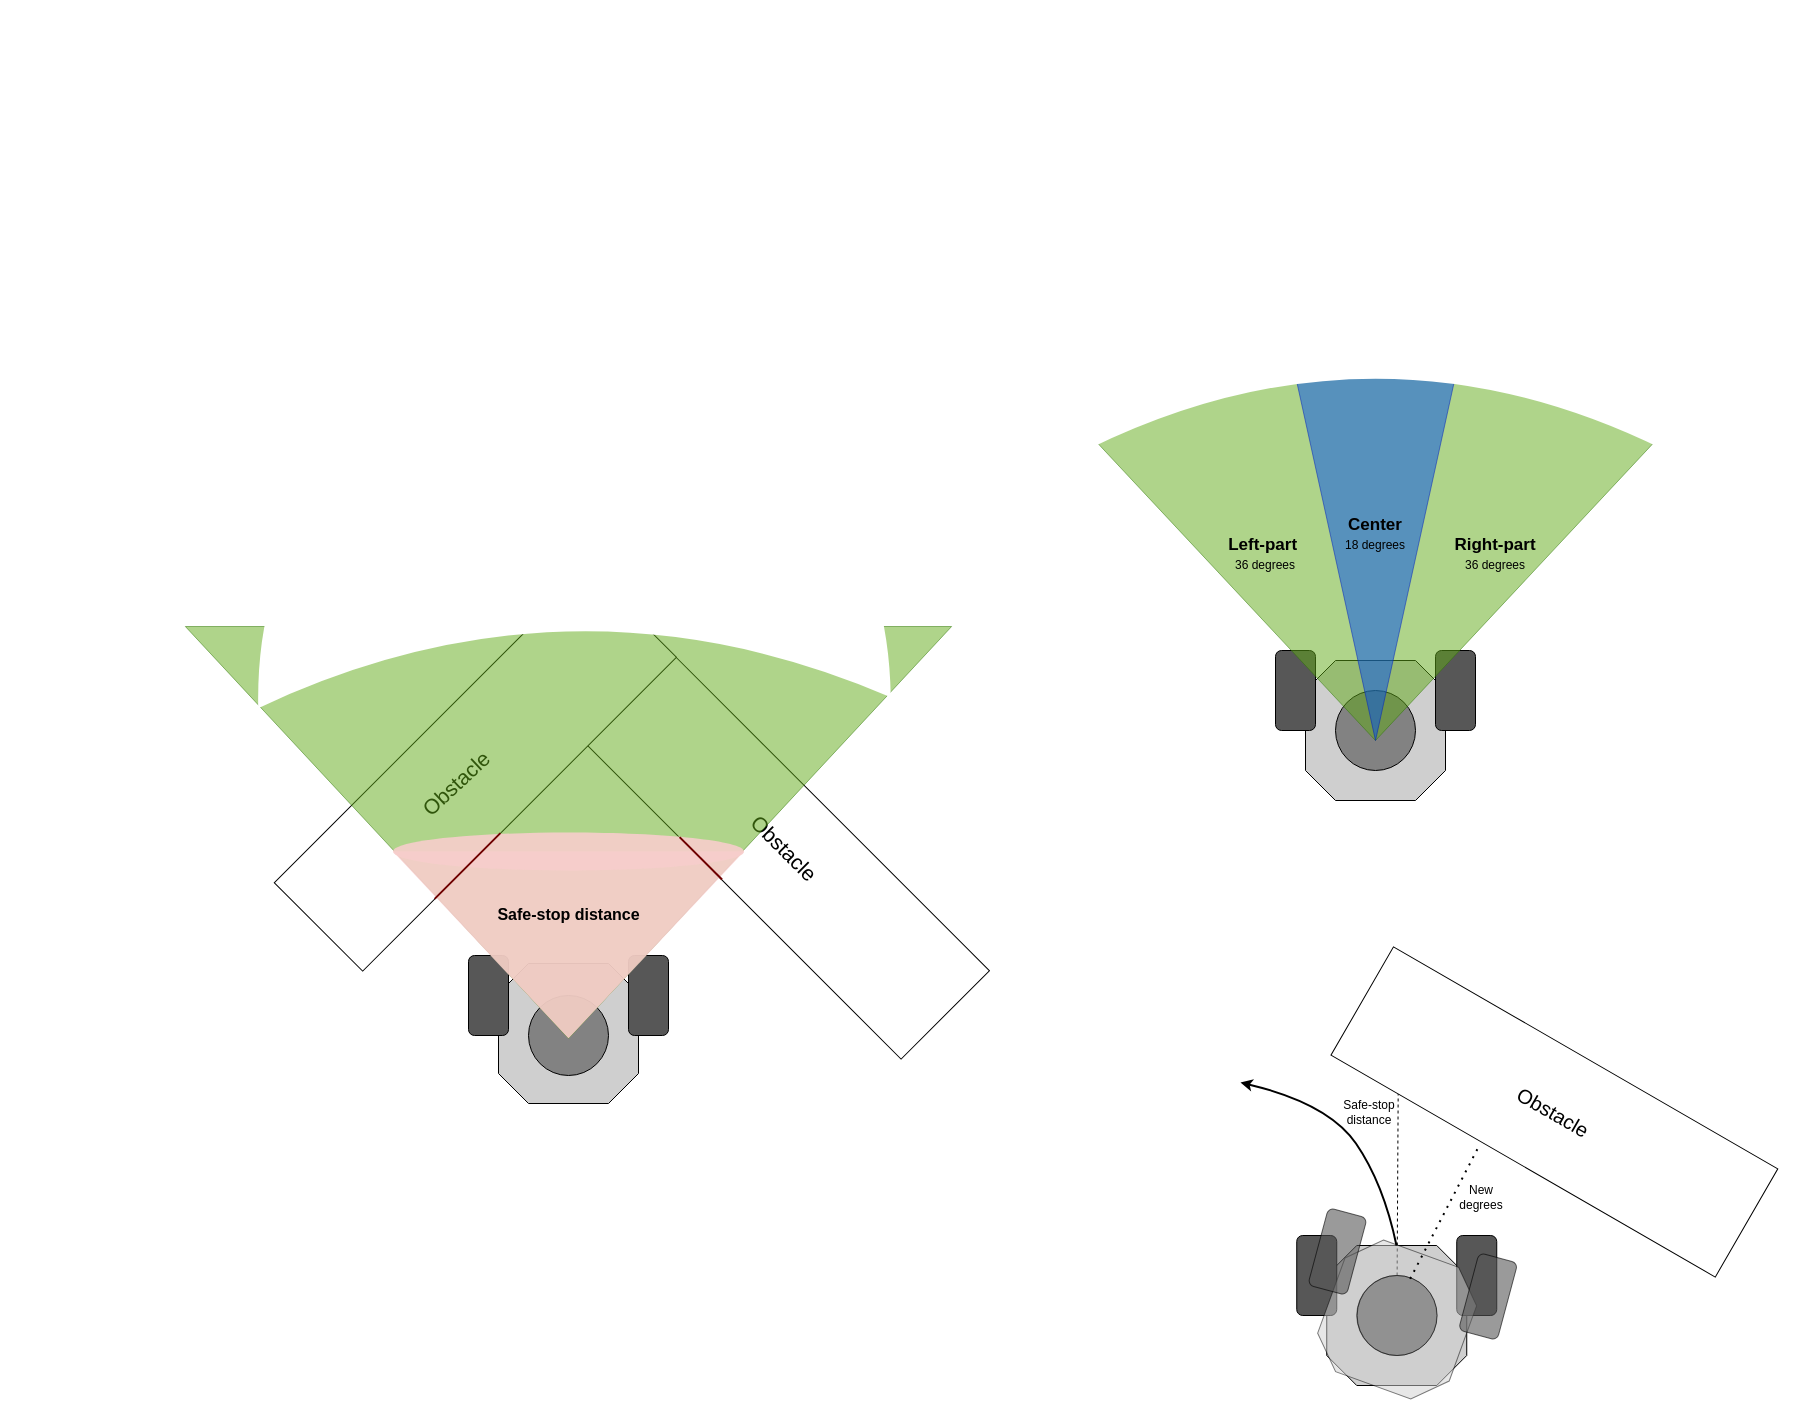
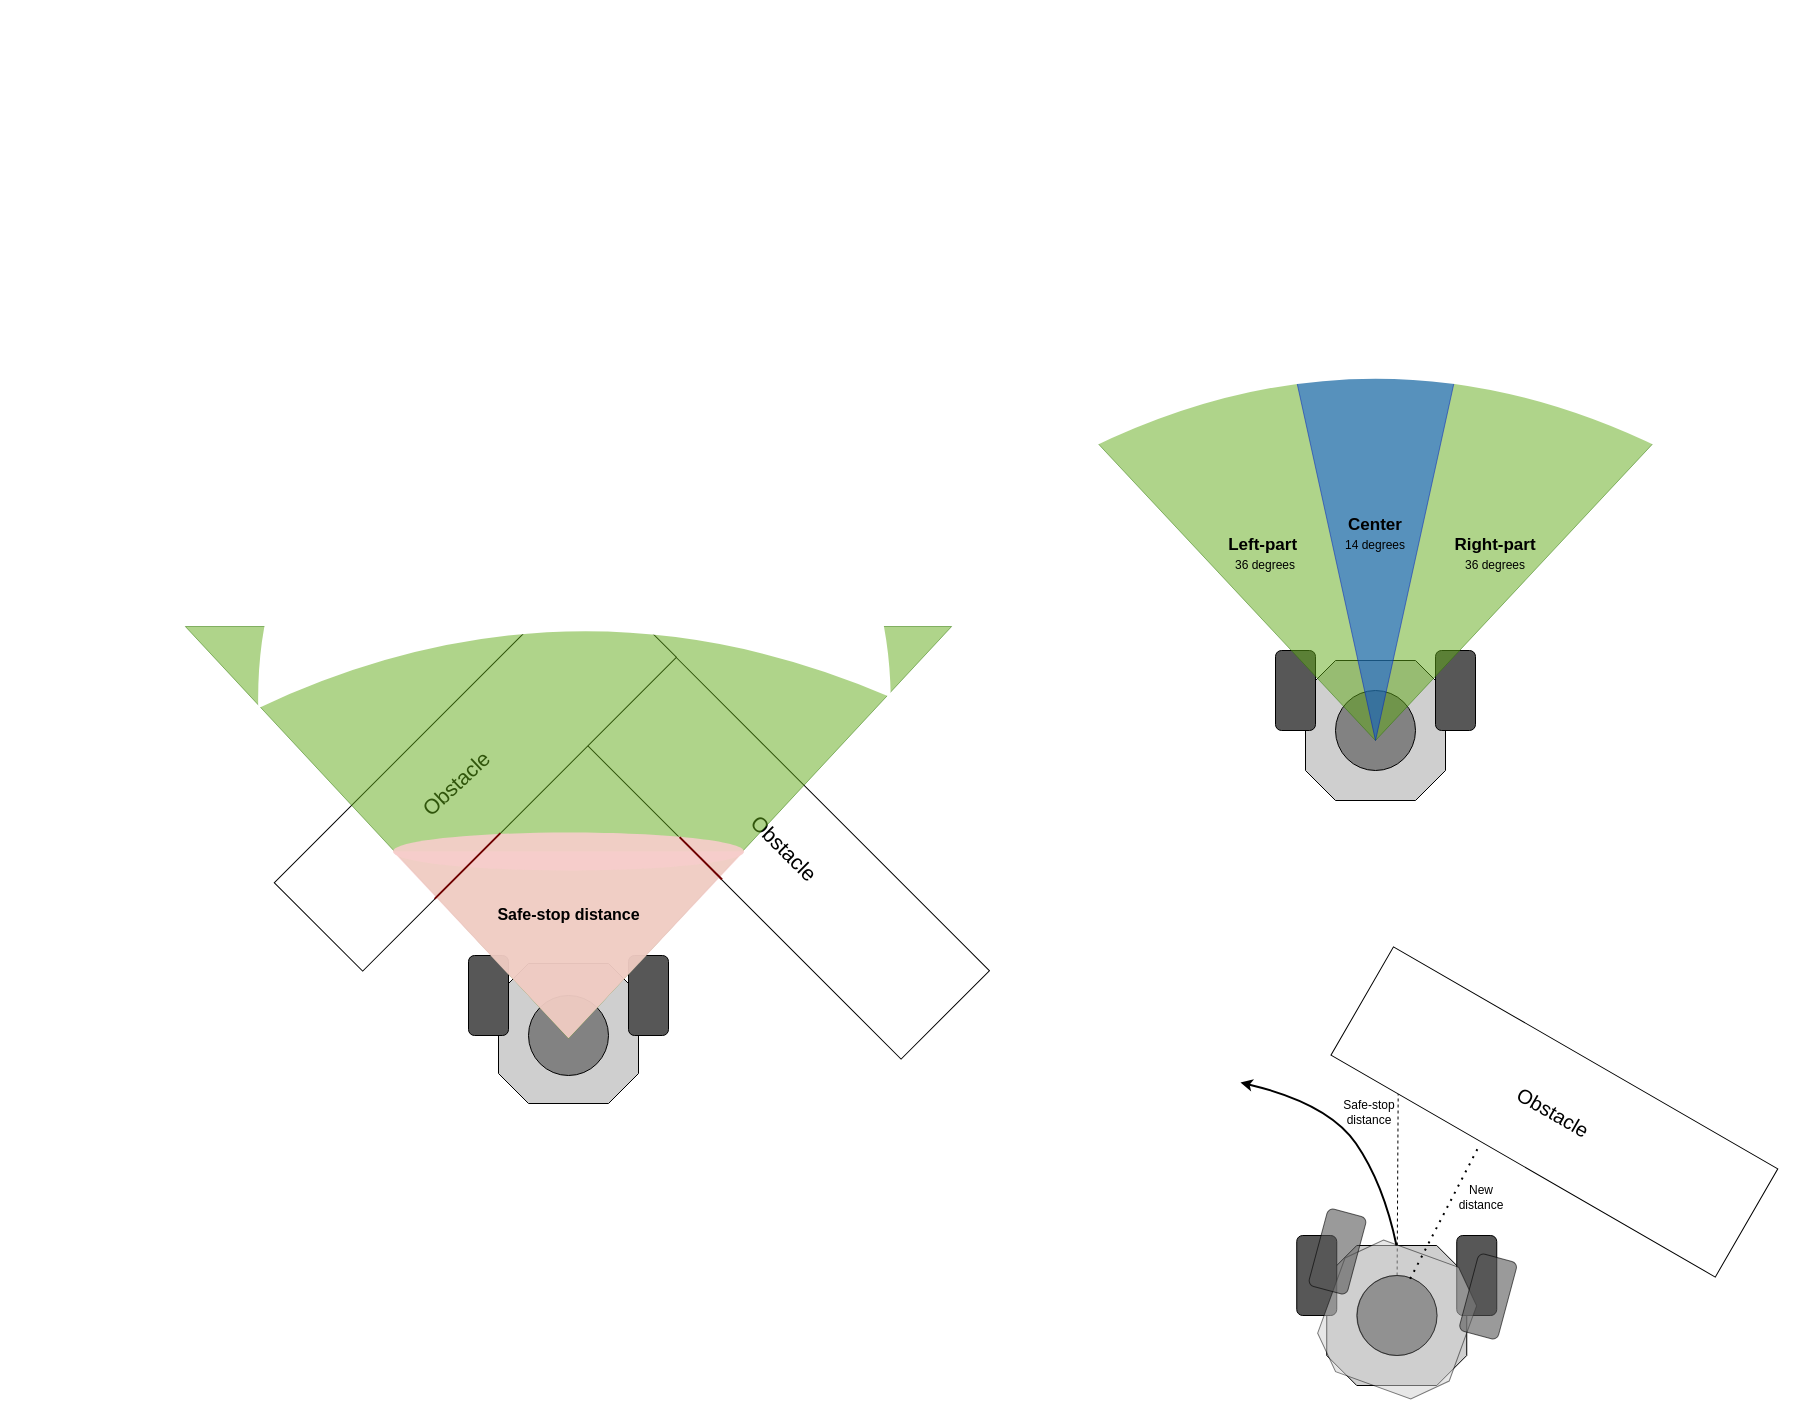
- <mxCell id="18" value="18 degrees" style="text;html=1;align=center;verticalAlign=middle;whiteSpace=wrap;rounded=0;" vertex="1" parent="1"><mxGeometry x="1275.99" y="530" width="70" height="30" as="geometry" /></mxCell>
+ <mxCell id="18" value="14 degrees" style="text;html=1;align=center;verticalAlign=middle;whiteSpace=wrap;rounded=0;" vertex="1" parent="1"><mxGeometry x="1275.99" y="530" width="70" height="30" as="geometry" /></mxCell>
- <mxCell id="36" value="New degrees" style="text;html=1;align=center;verticalAlign=middle;whiteSpace=wrap;rounded=0;" vertex="1" parent="1"><mxGeometry x="1387" y="1182" width="60" height="30" as="geometry" /></mxCell>
+ <mxCell id="36" value="New distance" style="text;html=1;align=center;verticalAlign=middle;whiteSpace=wrap;rounded=0;" vertex="1" parent="1"><mxGeometry x="1387" y="1182" width="60" height="30" as="geometry" /></mxCell>
